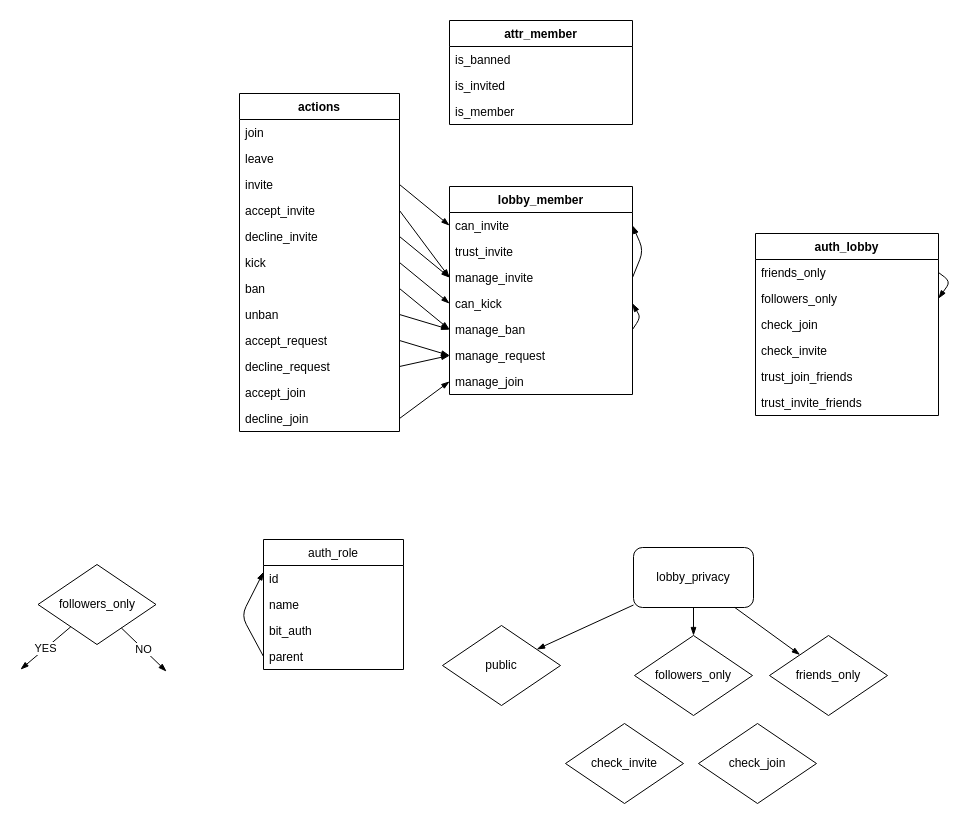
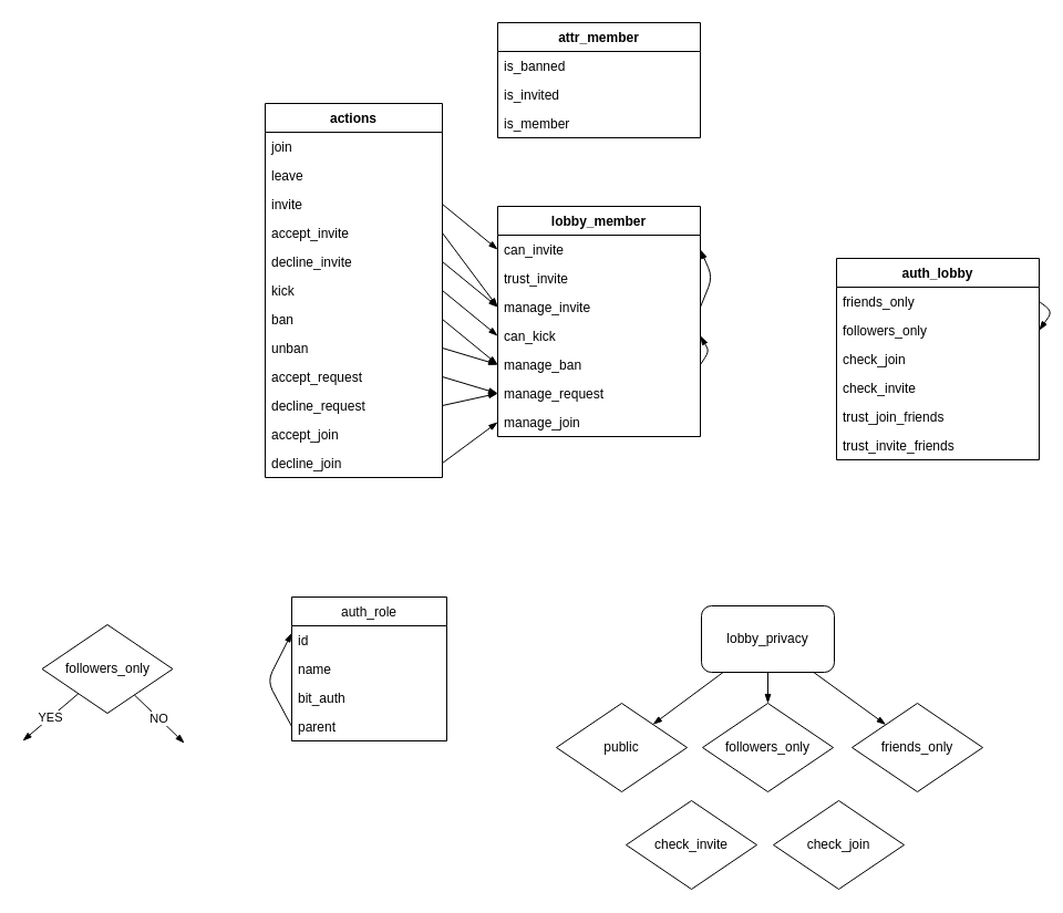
- <mxCell id="52" value="public" style="rhombus;whiteSpace=wrap;html=1;" parent="1" vertex="1"><mxGeometry x="442" y="625" width="118" height="80" as="geometry" /></mxCell>
+ <mxCell id="52" value="public" style="rhombus;whiteSpace=wrap;html=1;" parent="1" vertex="1"><mxGeometry x="502" y="635" width="118" height="80" as="geometry" /></mxCell>
